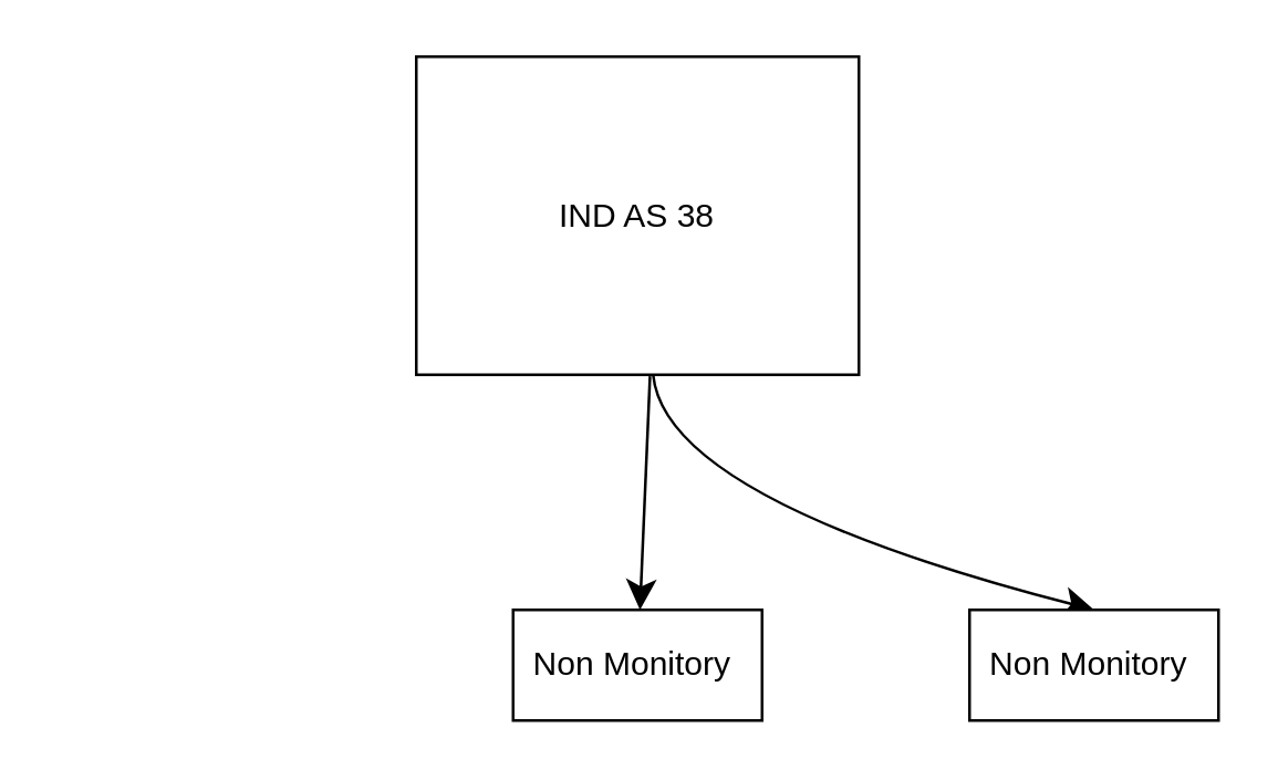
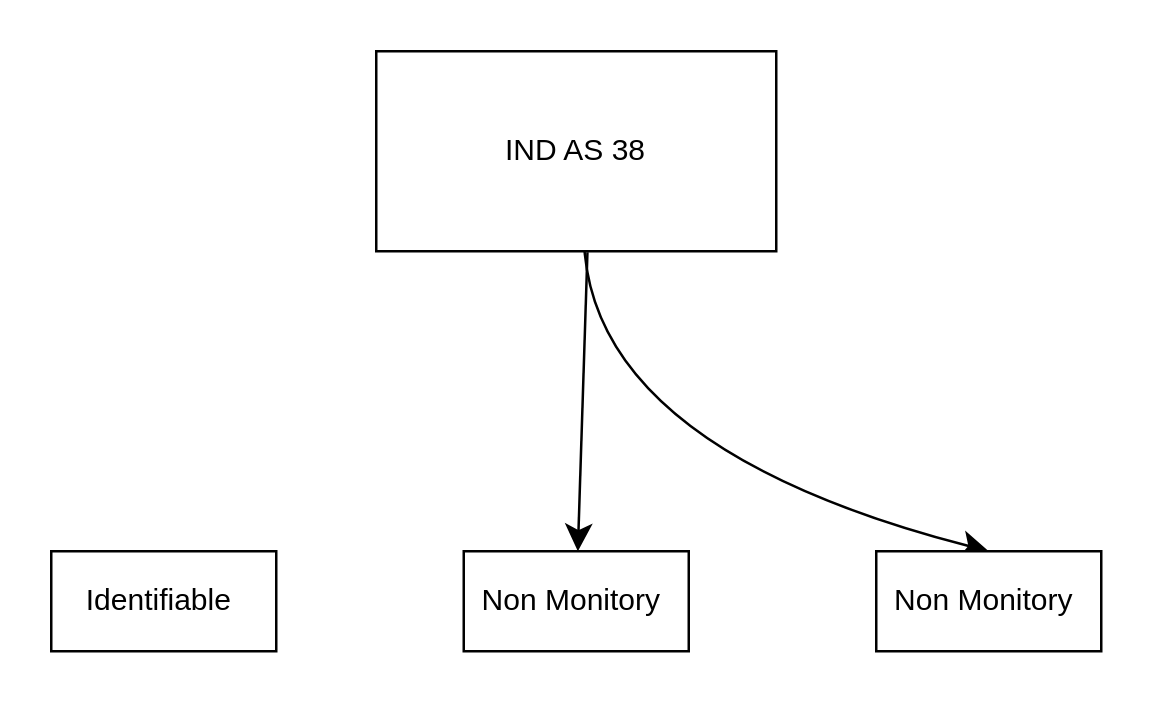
- <mxCell id="4" value="IND AS 38" style="rounded=0;whiteSpace=wrap;html=1;" vertex="1" parent="1"><mxGeometry x="150" y="20" width="160" height="115" as="geometry" /></mxCell>
+ <mxCell id="4" value="IND AS 38" style="rounded=0;whiteSpace=wrap;html=1;" vertex="1" parent="1"><mxGeometry x="150" y="20" width="160" height="80" as="geometry" /></mxCell>
+ <mxCell id="5" value="Identifiable&amp;nbsp;" style="rounded=0;whiteSpace=wrap;html=1;" vertex="1" parent="1"><mxGeometry x="20" y="220" width="90" height="40" as="geometry" /></mxCell>
